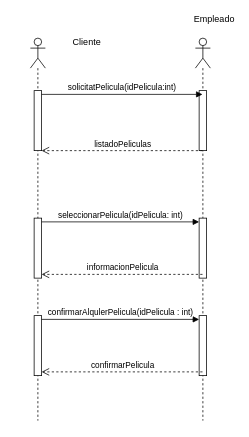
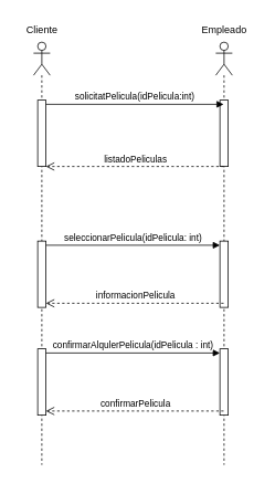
- <mxCell id="6" value="Empleado" style="text;html=1;align=center;verticalAlign=middle;resizable=0;points=[];autosize=1;strokeColor=none;fillColor=none;" parent="1" vertex="1"><mxGeometry x="245" y="10" width="80" height="30" as="geometry" /></mxCell>
+ <mxCell id="6" value="Empleado" style="text;html=1;align=center;verticalAlign=middle;resizable=0;points=[];autosize=1;strokeColor=none;fillColor=none;" parent="1" vertex="1"><mxGeometry x="230" y="20" width="80" height="30" as="geometry" /></mxCell>
- <mxCell id="11" value="Cliente" style="text;html=1;align=center;verticalAlign=middle;resizable=0;points=[];autosize=1;strokeColor=none;fillColor=none;" parent="1" vertex="1"><mxGeometry x="85" y="40" width="60" height="30" as="geometry" /></mxCell>
+ <mxCell id="11" value="Cliente" style="text;html=1;align=center;verticalAlign=middle;resizable=0;points=[];autosize=1;strokeColor=none;fillColor=none;" parent="1" vertex="1"><mxGeometry x="20" y="20" width="60" height="30" as="geometry" /></mxCell>
